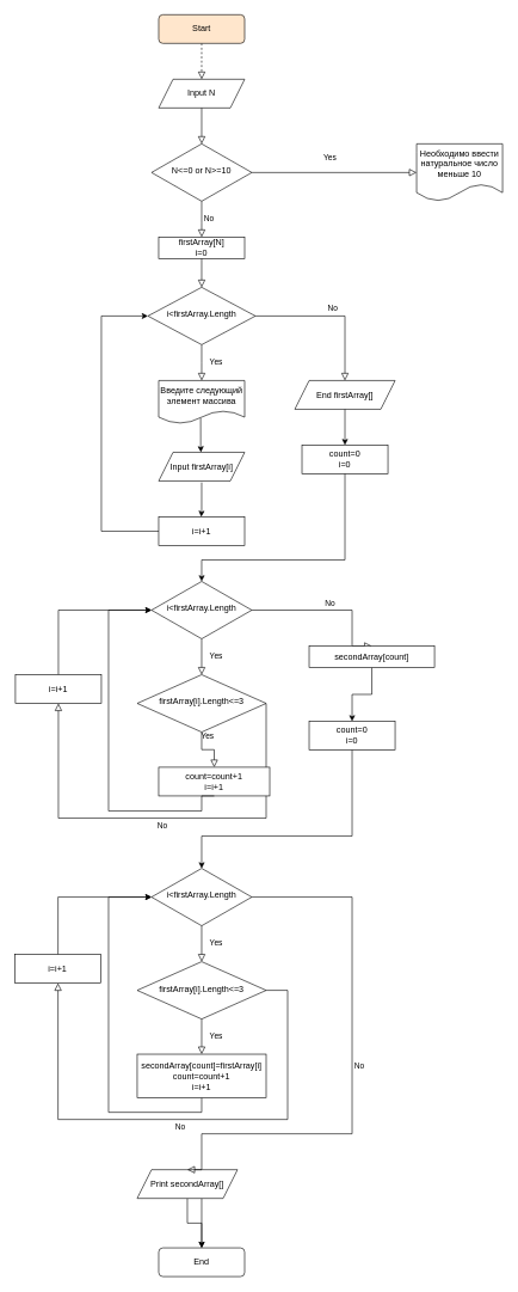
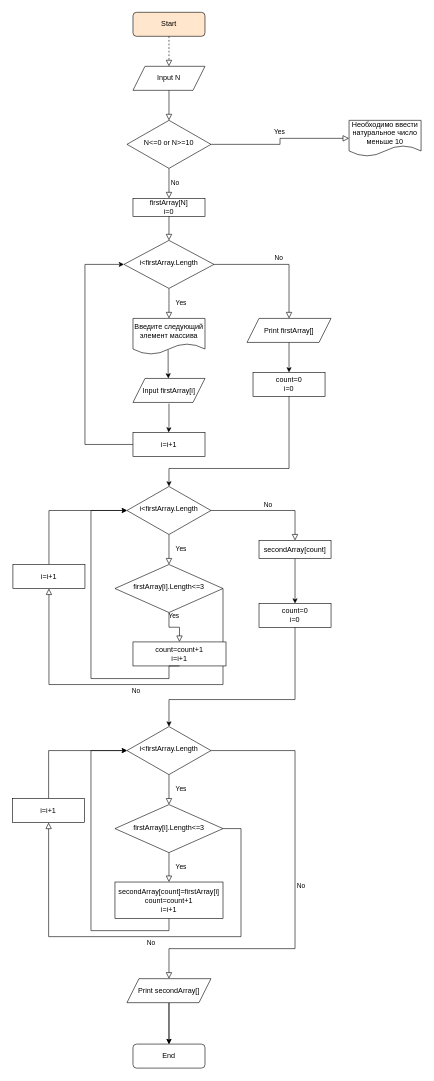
- <mxCell id="22" value="Необходимо ввести натуральное число меньше 10" style="shape=document;whiteSpace=wrap;html=1;boundedLbl=1;" parent="1" vertex="1"><mxGeometry x="581" y="200" width="120" height="80" as="geometry" /></mxCell>
+ <mxCell id="22" value="Необходимо ввести натуральное число меньше 10" style="shape=document;whiteSpace=wrap;html=1;boundedLbl=1;" parent="1" vertex="1"><mxGeometry x="581" y="200" width="120" height="60" as="geometry" /></mxCell>
- <mxCell id="28" value="End firstArray[]" style="shape=parallelogram;perimeter=parallelogramPerimeter;whiteSpace=wrap;html=1;fixedSize=1;" vertex="1" parent="1"><mxGeometry x="411" y="530" width="140" height="40" as="geometry" /></mxCell>
+ <mxCell id="28" value="Print firstArray[]" style="shape=parallelogram;perimeter=parallelogramPerimeter;whiteSpace=wrap;html=1;fixedSize=1;" vertex="1" parent="1"><mxGeometry x="411" y="530" width="140" height="40" as="geometry" /></mxCell>
- <mxCell id="39" value="secondArray[count]" style="rounded=0;whiteSpace=wrap;html=1;" vertex="1" parent="1"><mxGeometry x="431" y="900" width="175" height="30" as="geometry" /></mxCell>
+ <mxCell id="39" value="secondArray[count]" style="rounded=0;whiteSpace=wrap;html=1;" vertex="1" parent="1"><mxGeometry x="431" y="900" width="120" height="30" as="geometry" /></mxCell>
- <mxCell id="15" value="Print secondArray[]" style="shape=parallelogram;perimeter=parallelogramPerimeter;whiteSpace=wrap;html=1;fixedSize=1;" parent="1" vertex="1"><mxGeometry x="191" y="1630" width="140" height="40" as="geometry" /></mxCell>
+ <mxCell id="15" value="Print secondArray[]" style="shape=parallelogram;perimeter=parallelogramPerimeter;whiteSpace=wrap;html=1;fixedSize=1;" parent="1" vertex="1"><mxGeometry x="211" y="1630" width="140" height="40" as="geometry" /></mxCell>
